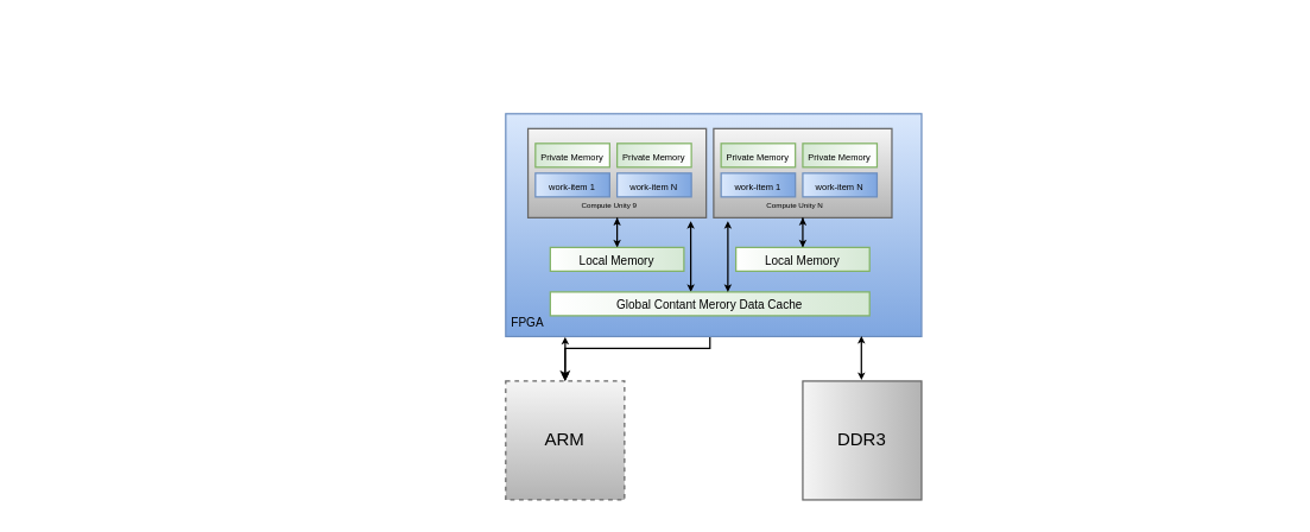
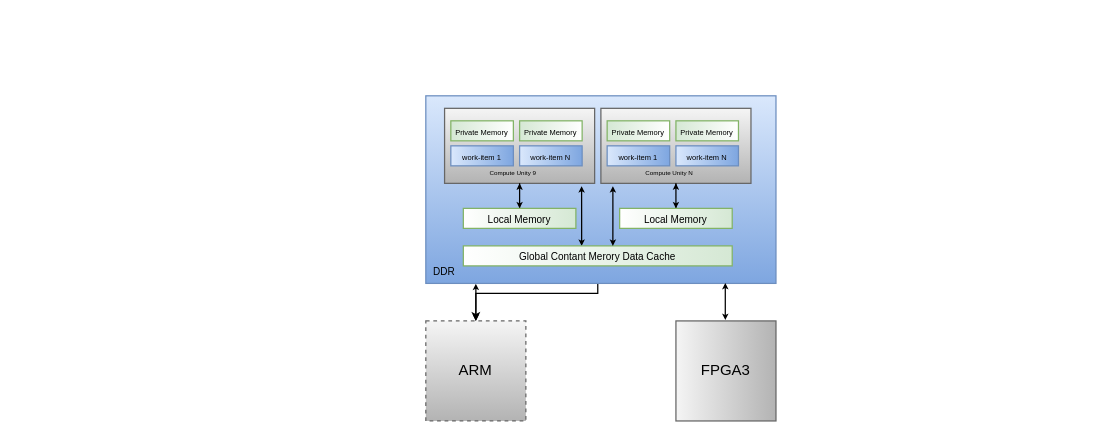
- <mxCell id="31" value="&lt;font style=&quot;font-size: 8px&quot;&gt;FPGA&lt;/font&gt;" style="text;html=1;strokeColor=none;fillColor=none;align=center;verticalAlign=middle;whiteSpace=wrap;rounded=0;" vertex="1" parent="1"><mxGeometry x="335" y="206" width="40" height="20" as="geometry" /></mxCell>
+ <mxCell id="31" value="&lt;font style=&quot;font-size: 8px&quot;&gt;DDR&lt;/font&gt;" style="text;html=1;strokeColor=none;fillColor=none;align=center;verticalAlign=middle;whiteSpace=wrap;rounded=0;" vertex="1" parent="1"><mxGeometry x="335" y="206" width="40" height="20" as="geometry" /></mxCell>
- <mxCell id="8" value="DDR3" style="whiteSpace=wrap;html=1;aspect=fixed;gradientColor=#b3b3b3;fillColor=#f5f5f5;strokeColor=#666666;gradientDirection=east;" vertex="1" parent="1"><mxGeometry x="540" y="256" width="80" height="80" as="geometry" /></mxCell>
+ <mxCell id="8" value="FPGA3" style="whiteSpace=wrap;html=1;aspect=fixed;gradientColor=#b3b3b3;fillColor=#f5f5f5;strokeColor=#666666;gradientDirection=east;" vertex="1" parent="1"><mxGeometry x="540" y="256" width="80" height="80" as="geometry" /></mxCell>
